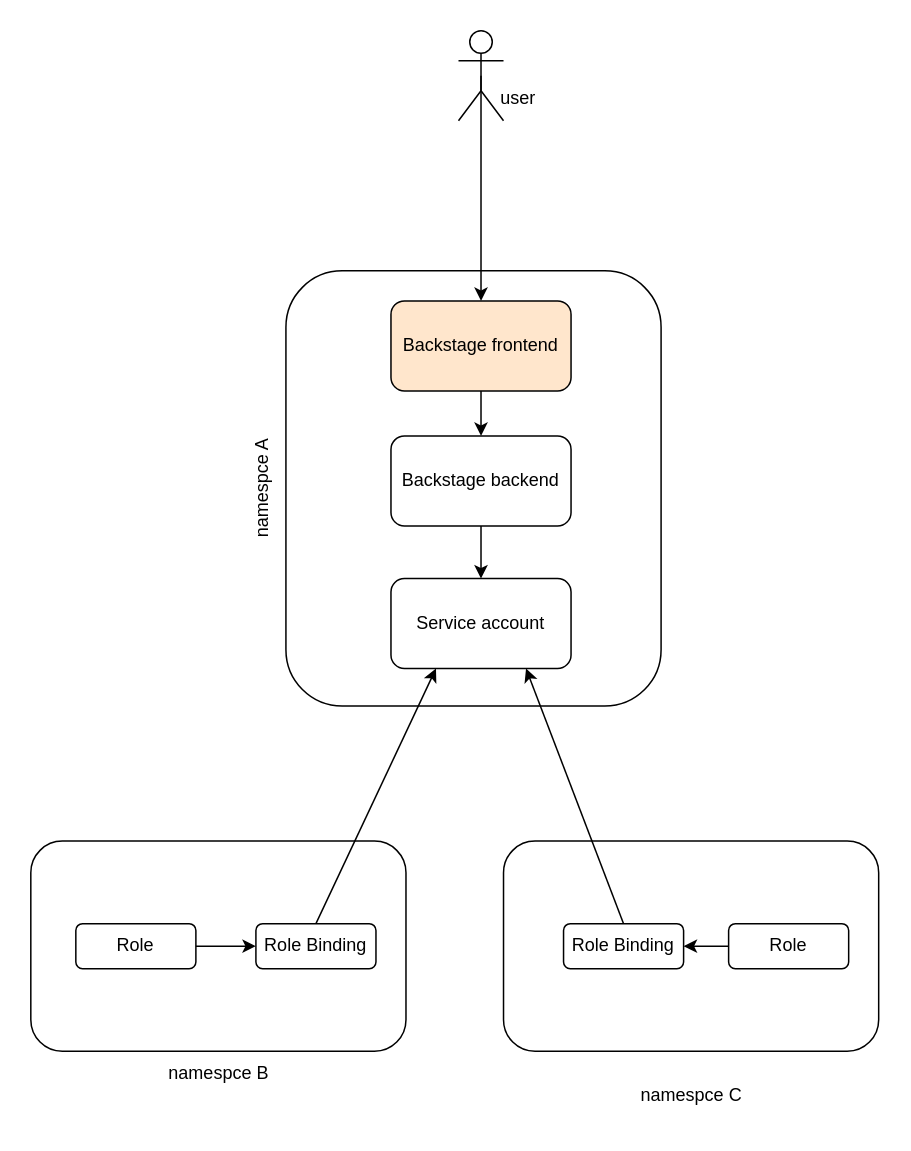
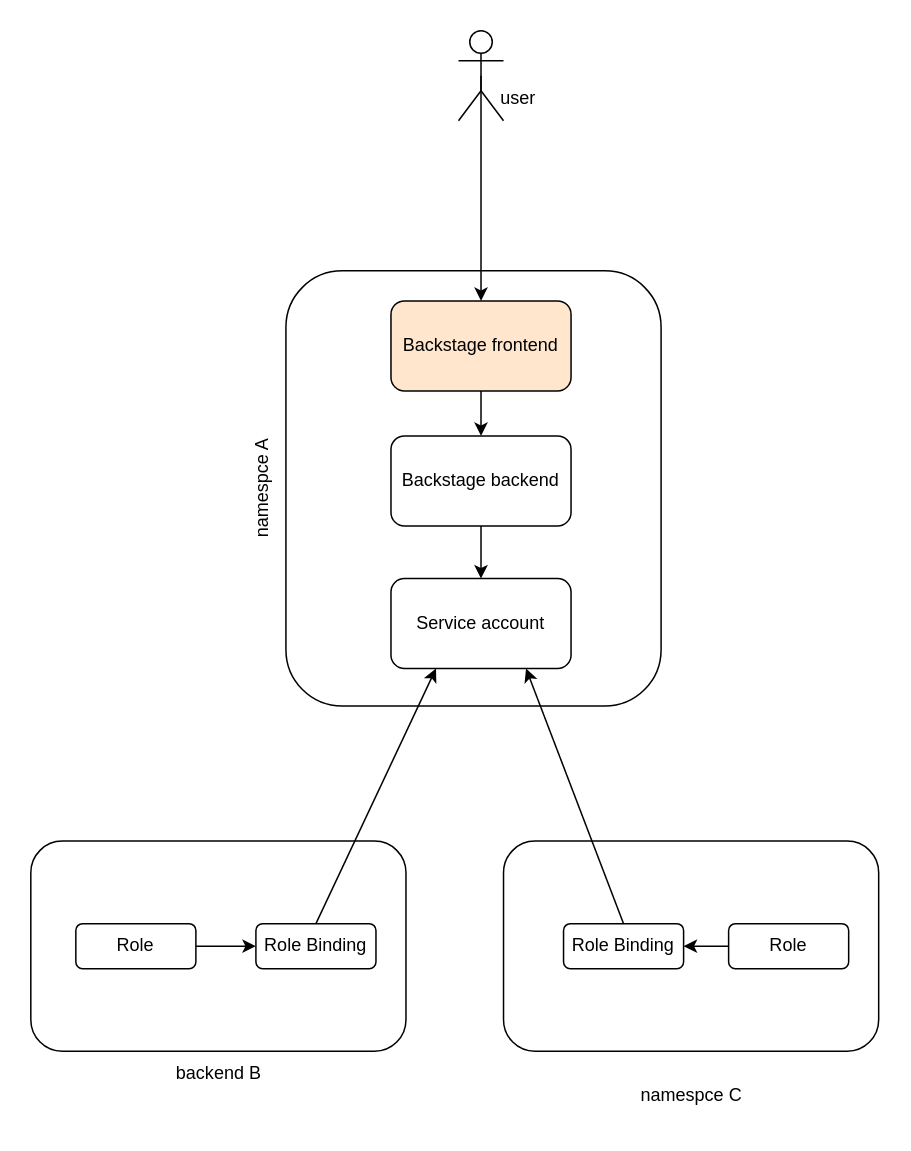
- <mxCell id="16" value="namespce B" style="text;html=1;strokeColor=none;fillColor=none;align=center;verticalAlign=middle;whiteSpace=wrap;rounded=0;" vertex="1" parent="1"><mxGeometry x="87.5" y="700" width="115" height="30" as="geometry" /></mxCell>
+ <mxCell id="16" value="backend B" style="text;html=1;strokeColor=none;fillColor=none;align=center;verticalAlign=middle;whiteSpace=wrap;rounded=0;" vertex="1" parent="1"><mxGeometry x="87.5" y="700" width="115" height="30" as="geometry" /></mxCell>
